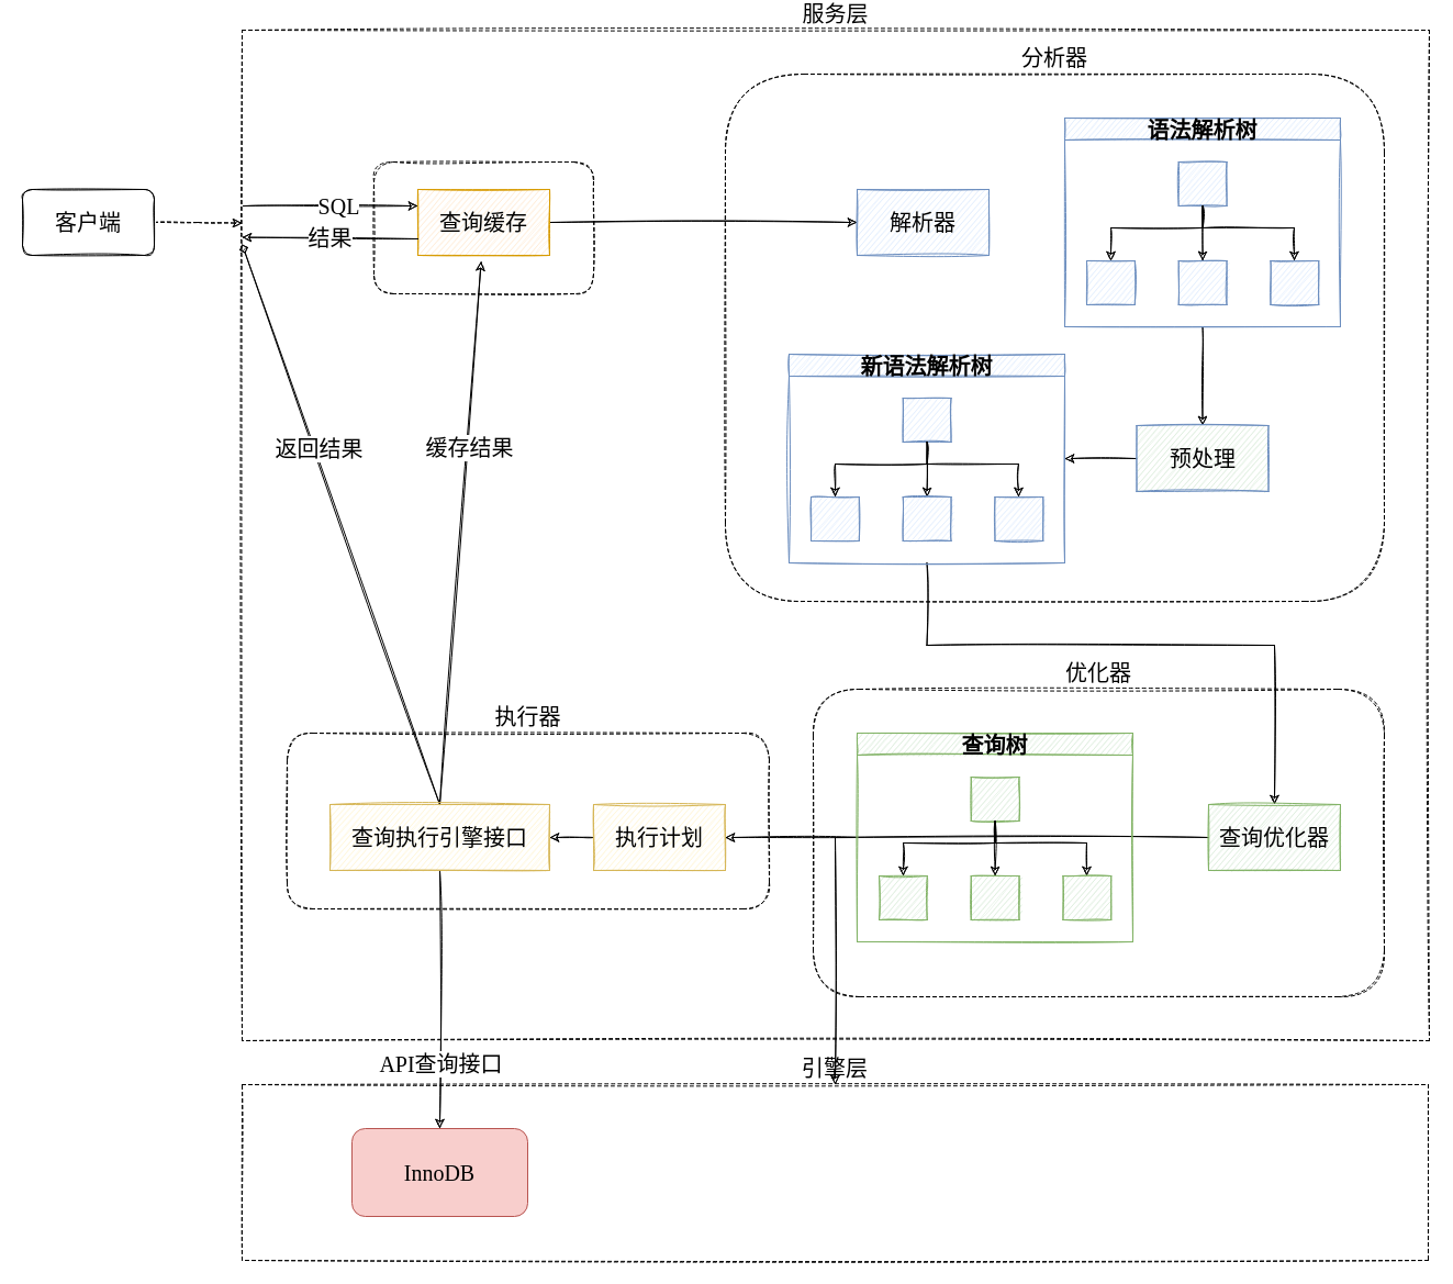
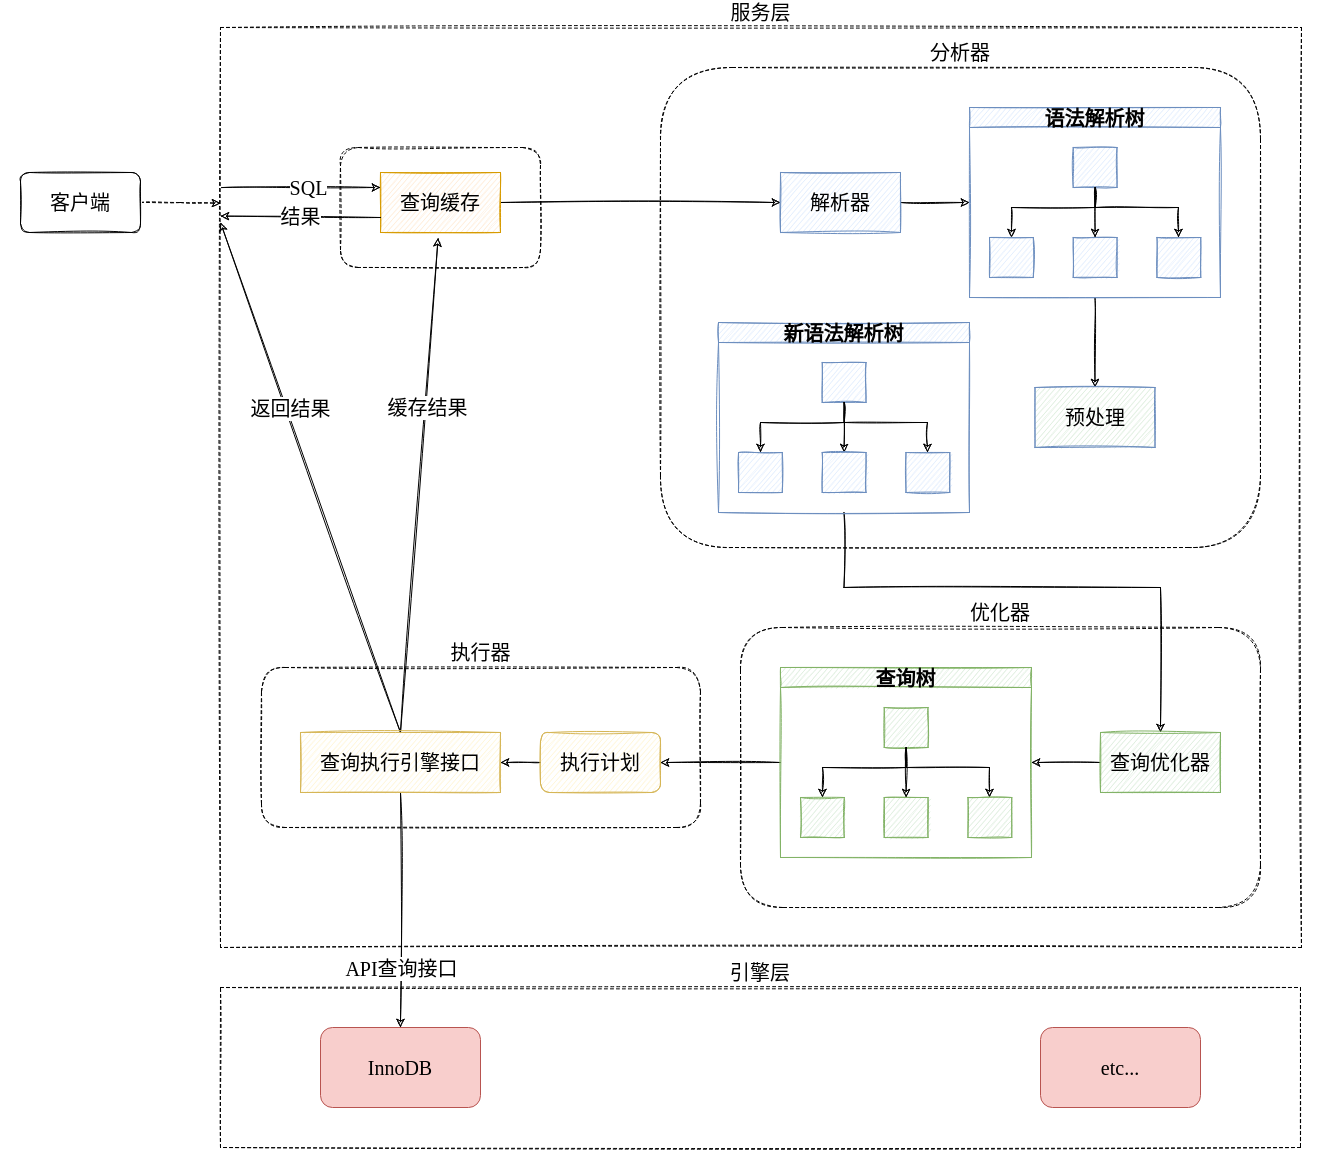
+ <mxCell id="11" style="edgeStyle=orthogonalEdgeStyle;rounded=0;orthogonalLoop=1;jettySize=auto;html=1;exitX=1;exitY=0.5;exitDx=0;exitDy=0;entryX=0;entryY=0.5;entryDx=0;entryDy=0;fontFamily=Long Cang;fontSource=https%3A%2F%2Ffonts.googleapis.com%2Fcss%3Ffamily%3DLong%2BCang;fontSize=20;sketch=1;" parent="1" source="12" target="14" edge="1"><mxGeometry relative="1" as="geometry" /></mxCell>
- <mxCell id="39" style="rounded=0;sketch=1;orthogonalLoop=1;jettySize=auto;html=1;exitX=0.5;exitY=0;exitDx=0;exitDy=0;entryX=0;entryY=0.212;entryDx=0;entryDy=0;entryPerimeter=0;fontFamily=Long Cang;fontSource=https%3A%2F%2Ffonts.googleapis.com%2Fcss%3Ffamily%3DLong%2BCang;fontSize=20;elbow=vertical;endArrow=diamond;" parent="1" source="43" target="2" edge="1"><mxGeometry relative="1" as="geometry" /></mxCell>
+ <mxCell id="39" style="rounded=0;sketch=1;orthogonalLoop=1;jettySize=auto;html=1;exitX=0.5;exitY=0;exitDx=0;exitDy=0;entryX=0;entryY=0.212;entryDx=0;entryDy=0;entryPerimeter=0;fontFamily=Long Cang;fontSource=https%3A%2F%2Ffonts.googleapis.com%2Fcss%3Ffamily%3DLong%2BCang;fontSize=20;elbow=vertical;" parent="1" source="43" target="2" edge="1"><mxGeometry relative="1" as="geometry" /></mxCell>
- <mxCell id="22" style="edgeStyle=orthogonalEdgeStyle;rounded=0;orthogonalLoop=1;jettySize=auto;html=1;exitX=0;exitY=0.5;exitDx=0;exitDy=0;entryX=1;entryY=0.5;entryDx=0;entryDy=0;fontFamily=Long Cang;fontSource=https%3A%2F%2Ffonts.googleapis.com%2Fcss%3Ffamily%3DLong%2BCang;fontSize=20;sketch=1;" parent="1" source="23" target="25" edge="1"><mxGeometry relative="1" as="geometry" /></mxCell>
- <mxCell id="36" value="执行计划" style="rounded=0;whiteSpace=wrap;html=1;fontFamily=Long Cang;fontSource=https%3A%2F%2Ffonts.googleapis.com%2Fcss%3Ffamily%3DLong%2BCang;fontSize=20;fillColor=#fff2cc;strokeColor=#d6b656;sketch=1;" parent="1" vertex="1"><mxGeometry x="540" y="725" width="120" height="60" as="geometry" /></mxCell>
+ <mxCell id="36" value="执行计划" style="whiteSpace=wrap;html=1;fontFamily=Long Cang;fontSource=https%3A%2F%2Ffonts.googleapis.com%2Fcss%3Ffamily%3DLong%2BCang;fontSize=20;fillColor=#fff2cc;strokeColor=#d6b656;sketch=1;rounded=1;" parent="1" vertex="1"><mxGeometry x="540" y="725" width="120" height="60" as="geometry" /></mxCell>
- <mxCell id="33" style="edgeStyle=orthogonalEdgeStyle;rounded=0;orthogonalLoop=1;jettySize=auto;html=1;exitX=0;exitY=0.5;exitDx=0;exitDy=0;fontFamily=Long Cang;fontSource=https%3A%2F%2Ffonts.googleapis.com%2Fcss%3Ffamily%3DLong%2BCang;fontSize=20;sketch=1;" parent="1" source="34" target="56" edge="1"><mxGeometry relative="1" as="geometry" /></mxCell>
+ <mxCell id="33" style="edgeStyle=orthogonalEdgeStyle;rounded=0;orthogonalLoop=1;jettySize=auto;html=1;exitX=0;exitY=0.5;exitDx=0;exitDy=0;entryX=1;entryY=0.5;entryDx=0;entryDy=0;fontFamily=Long Cang;fontSource=https%3A%2F%2Ffonts.googleapis.com%2Fcss%3Ffamily%3DLong%2BCang;fontSize=20;sketch=1;" parent="1" source="34" target="48" edge="1"><mxGeometry relative="1" as="geometry" /></mxCell>
+ <mxCell id="58" value="etc..." style="rounded=1;whiteSpace=wrap;html=1;shadow=0;glass=0;sketch=0;fontFamily=Long Cang;fontSource=https%3A%2F%2Ffonts.googleapis.com%2Fcss%3Ffamily%3DLong%2BCang;fontSize=20;fillColor=#f8cecc;strokeColor=#b85450;" parent="1" vertex="1"><mxGeometry x="1040" y="1020" width="160" height="80" as="geometry" /></mxCell>
